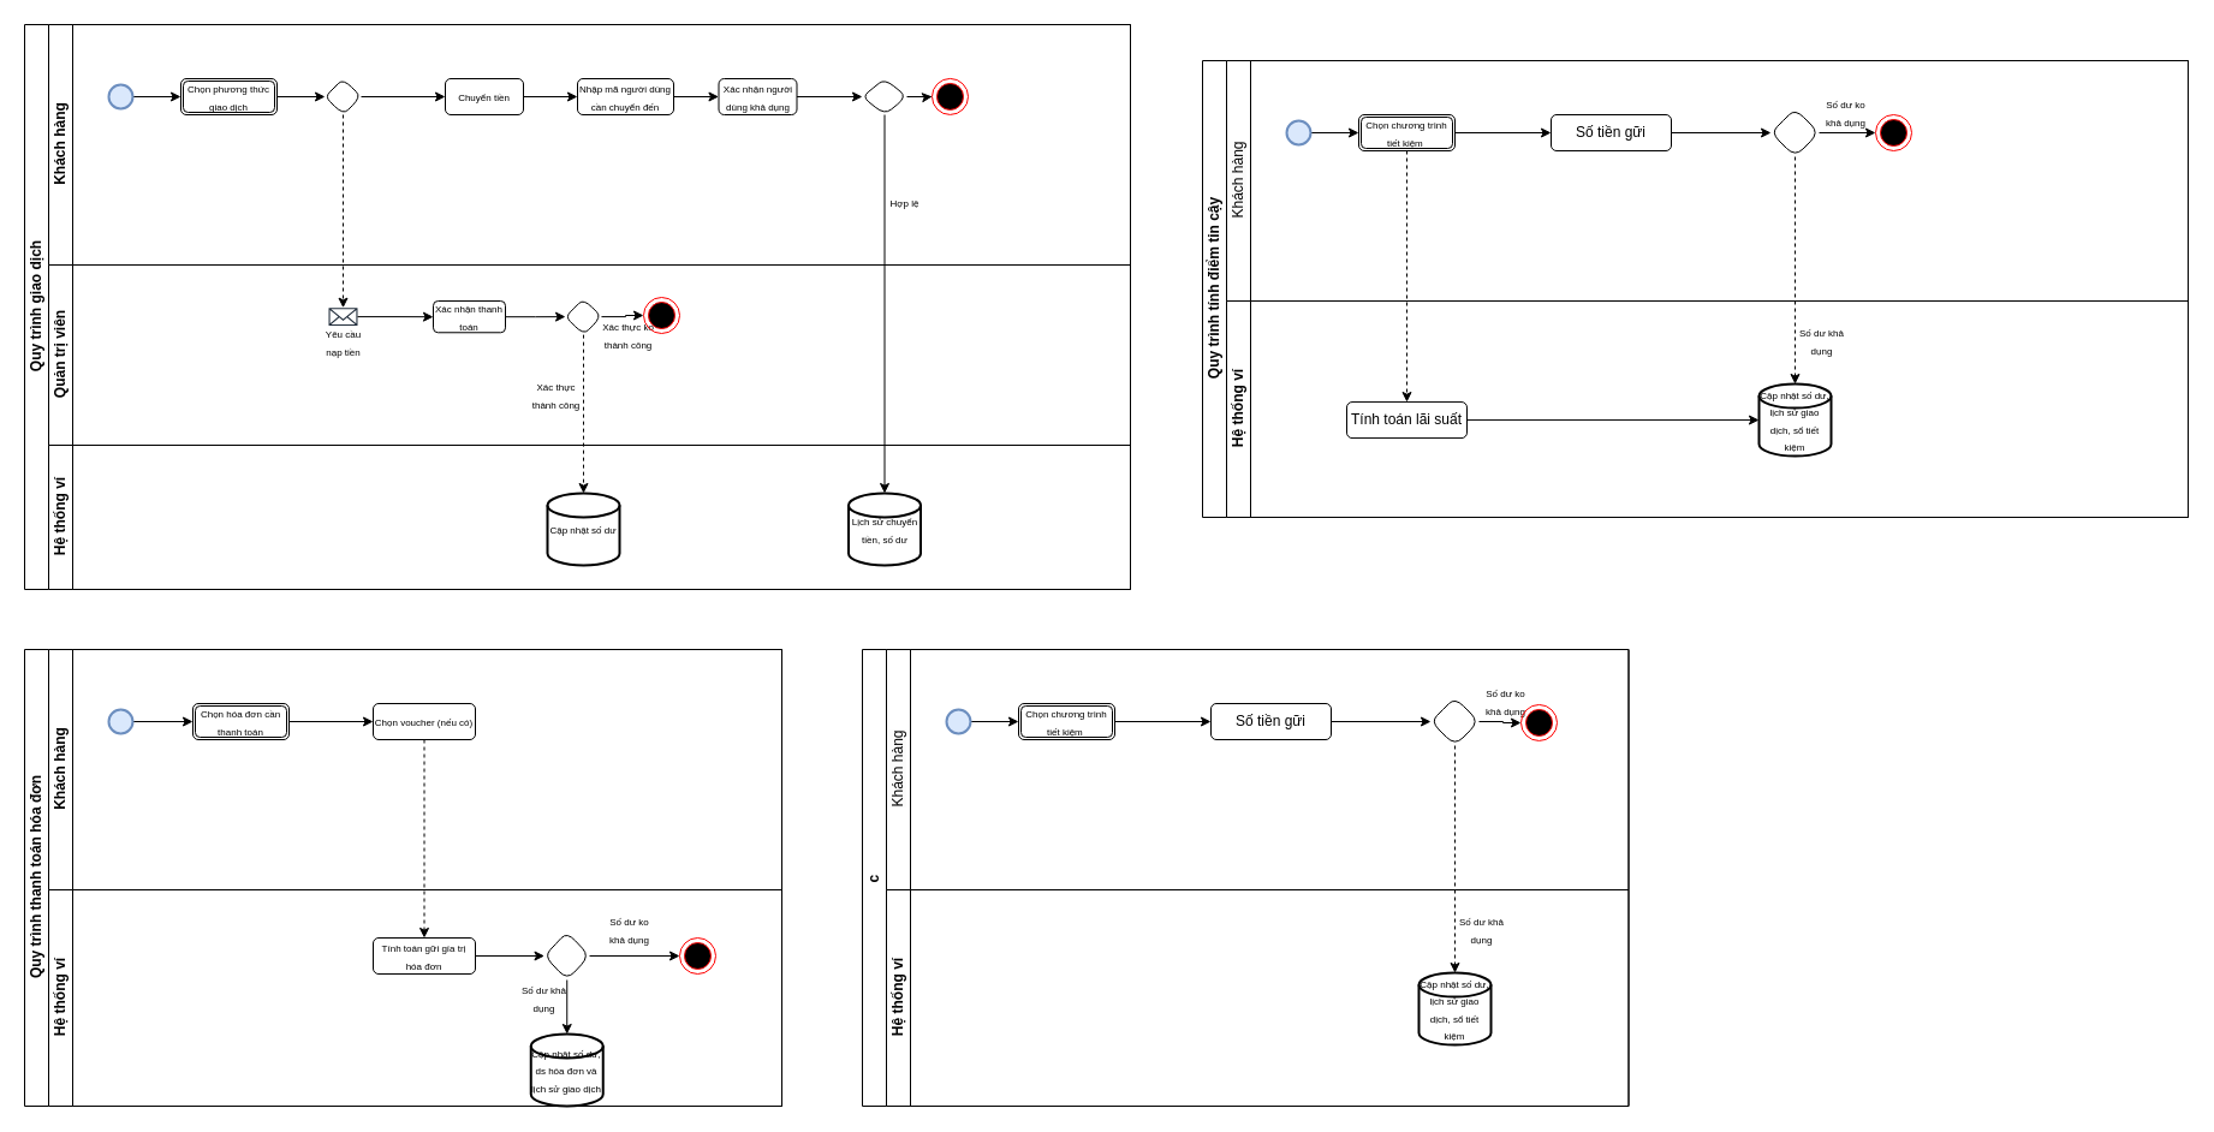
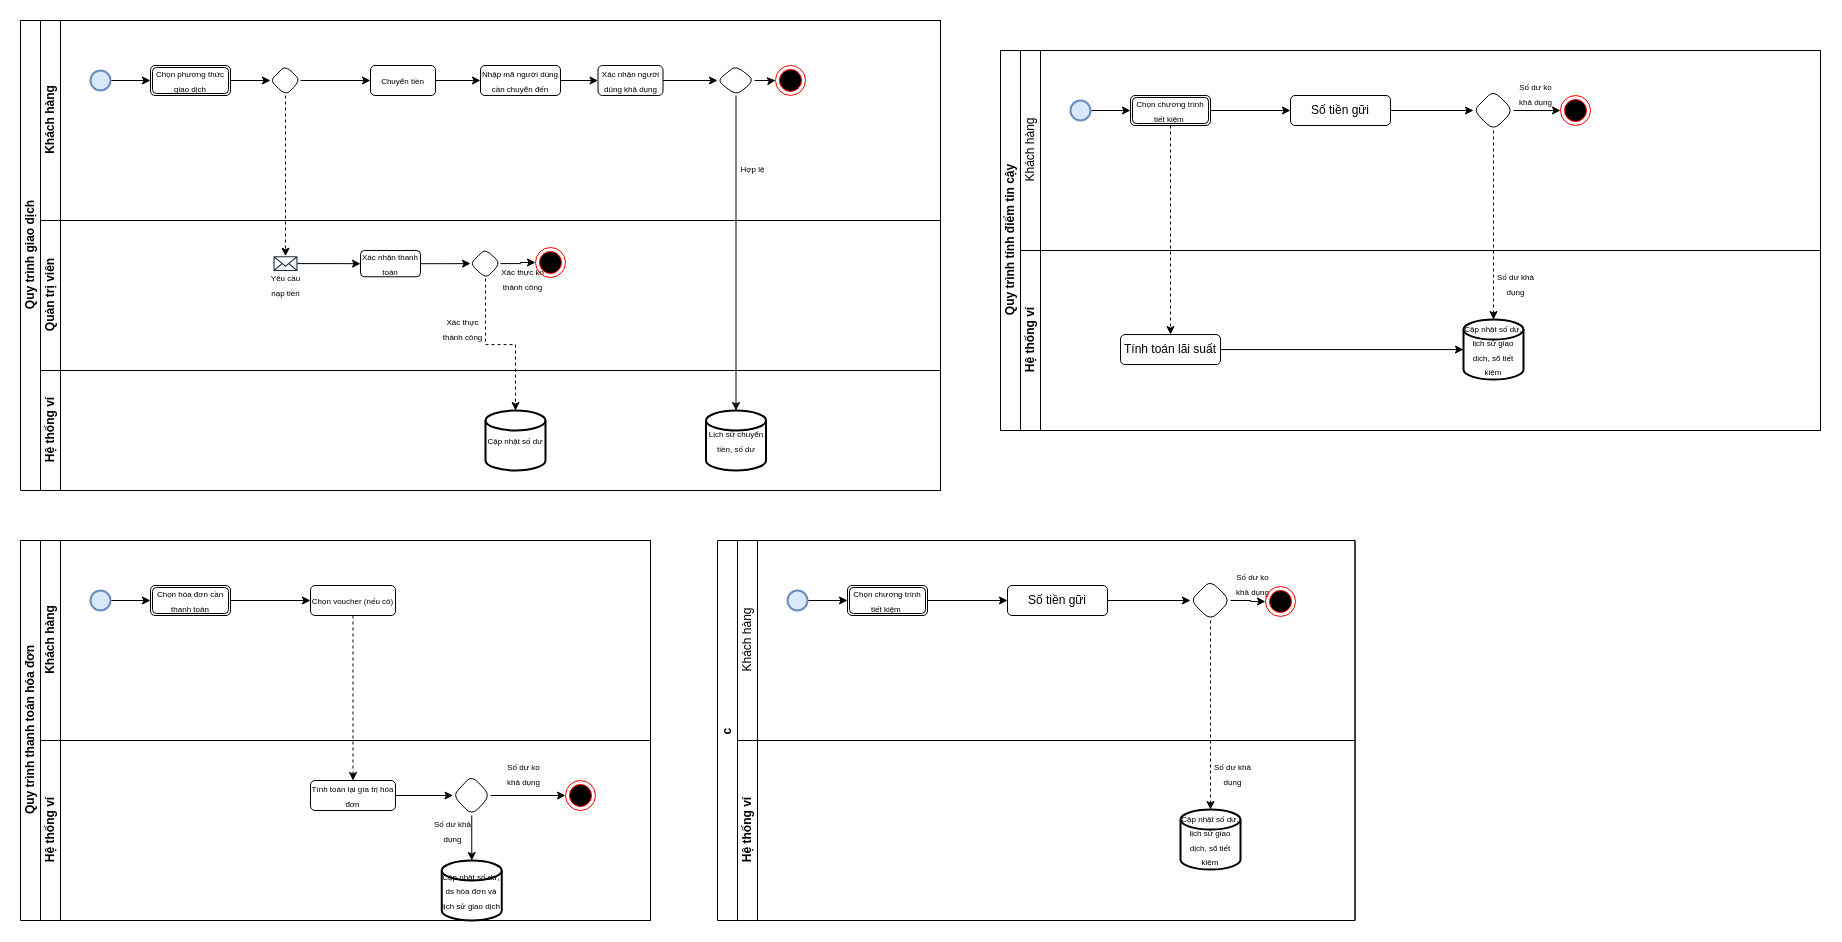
- <mxCell id="32" value="&lt;font style=&quot;font-size: 8px;&quot;&gt;Cập nhật số dư&lt;/font&gt;" style="strokeWidth=2;html=1;shape=mxgraph.flowchart.database;whiteSpace=wrap;" parent="31" vertex="1"><mxGeometry x="415" y="40" width="60" height="60" as="geometry" /></mxCell>
+ <mxCell id="32" value="&lt;font style=&quot;font-size: 8px;&quot;&gt;Cập nhật số dư&lt;/font&gt;" style="strokeWidth=2;html=1;shape=mxgraph.flowchart.database;whiteSpace=wrap;" parent="31" vertex="1"><mxGeometry x="445" y="40" width="60" height="60" as="geometry" /></mxCell>
- <mxCell id="41" value="&lt;font style=&quot;font-size: 8px;&quot;&gt;Chọn hóa đơn cần thanh toán&lt;/font&gt;" style="shape=ext;double=1;rounded=1;whiteSpace=wrap;html=1;" parent="38" vertex="1"><mxGeometry x="120" y="45" width="80" height="30" as="geometry" /></mxCell>
+ <mxCell id="41" value="&lt;font style=&quot;font-size: 8px;&quot;&gt;Chọn hóa đơn cần thanh toán&lt;/font&gt;" style="shape=ext;double=1;rounded=1;whiteSpace=wrap;html=1;" parent="38" vertex="1"><mxGeometry x="110" y="45" width="80" height="30" as="geometry" /></mxCell>
- <mxCell id="49" value="&lt;font style=&quot;font-size: 8px;&quot;&gt;Tính toán gữi gía trị hóa đơn&lt;/font&gt;" style="whiteSpace=wrap;html=1;rounded=1;" parent="45" vertex="1"><mxGeometry x="270" y="40" width="85" height="30" as="geometry" /></mxCell>
+ <mxCell id="49" value="&lt;font style=&quot;font-size: 8px;&quot;&gt;Tính toán lại gía trị hóa đơn&lt;/font&gt;" style="whiteSpace=wrap;html=1;rounded=1;" parent="45" vertex="1"><mxGeometry x="270" y="40" width="85" height="30" as="geometry" /></mxCell>
